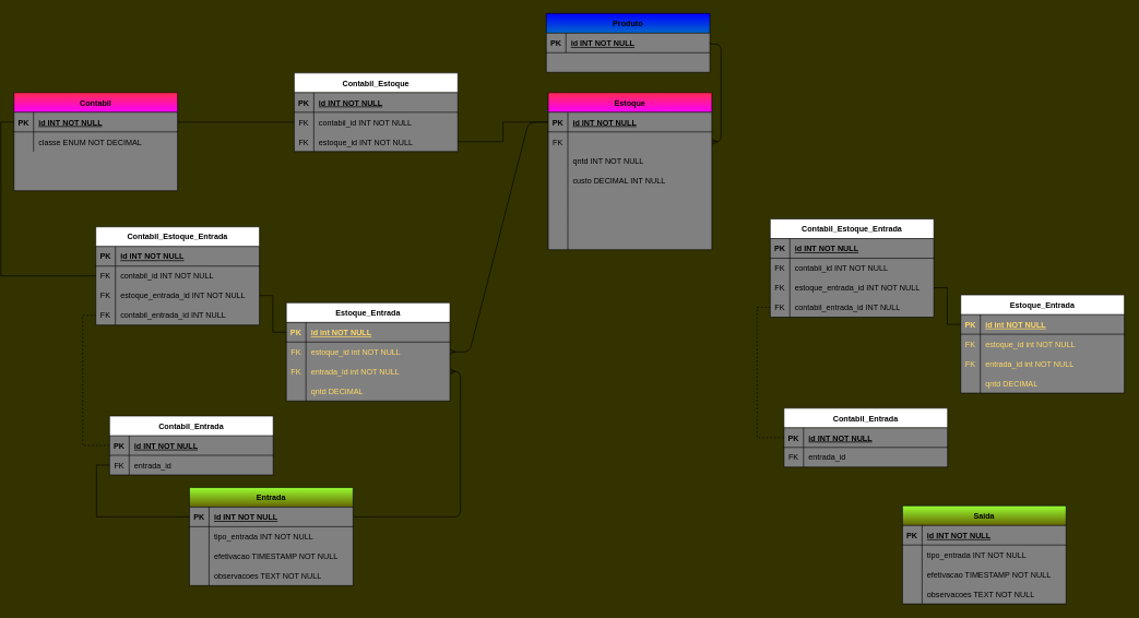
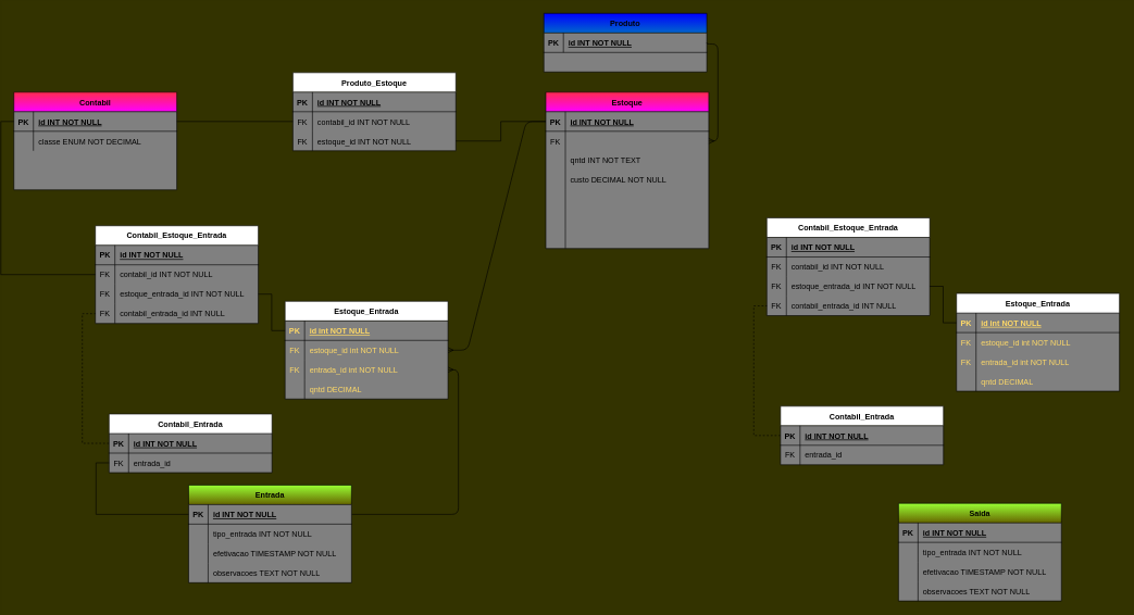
- <mxCell id="69" value="Contabil_Estoque" style="shape=table;startSize=30;container=1;collapsible=1;childLayout=tableLayout;fixedRows=1;rowLines=0;fontStyle=1;align=center;resizeLast=1;swimlaneFillColor=#808080;" parent="1" vertex="1"><mxGeometry x="448" y="111" width="250" height="120" as="geometry" /></mxCell>
+ <mxCell id="69" value="Produto_Estoque" style="shape=table;startSize=30;container=1;collapsible=1;childLayout=tableLayout;fixedRows=1;rowLines=0;fontStyle=1;align=center;resizeLast=1;swimlaneFillColor=#808080;" parent="1" vertex="1"><mxGeometry x="448" y="111" width="250" height="120" as="geometry" /></mxCell>
- <mxCell id="25" value="qntd INT NOT NULL" style="shape=partialRectangle;overflow=hidden;connectable=0;fillColor=none;top=0;left=0;bottom=0;right=0;align=left;spacingLeft=6;" parent="23" vertex="1"><mxGeometry x="30" width="220" height="30" as="geometry"><mxRectangle width="220" height="30" as="alternateBounds" /></mxGeometry></mxCell>
+ <mxCell id="25" value="qntd INT NOT TEXT" style="shape=partialRectangle;overflow=hidden;connectable=0;fillColor=none;top=0;left=0;bottom=0;right=0;align=left;spacingLeft=6;" parent="23" vertex="1"><mxGeometry x="30" width="220" height="30" as="geometry"><mxRectangle width="220" height="30" as="alternateBounds" /></mxGeometry></mxCell>
- <mxCell id="28" value="custo DECIMAL INT NULL" style="shape=partialRectangle;overflow=hidden;connectable=0;fillColor=none;top=0;left=0;bottom=0;right=0;align=left;spacingLeft=6;" parent="26" vertex="1"><mxGeometry x="30" width="220" height="30" as="geometry"><mxRectangle width="220" height="30" as="alternateBounds" /></mxGeometry></mxCell>
+ <mxCell id="28" value="custo DECIMAL NOT NULL" style="shape=partialRectangle;overflow=hidden;connectable=0;fillColor=none;top=0;left=0;bottom=0;right=0;align=left;spacingLeft=6;" parent="26" vertex="1"><mxGeometry x="30" width="220" height="30" as="geometry"><mxRectangle width="220" height="30" as="alternateBounds" /></mxGeometry></mxCell>
